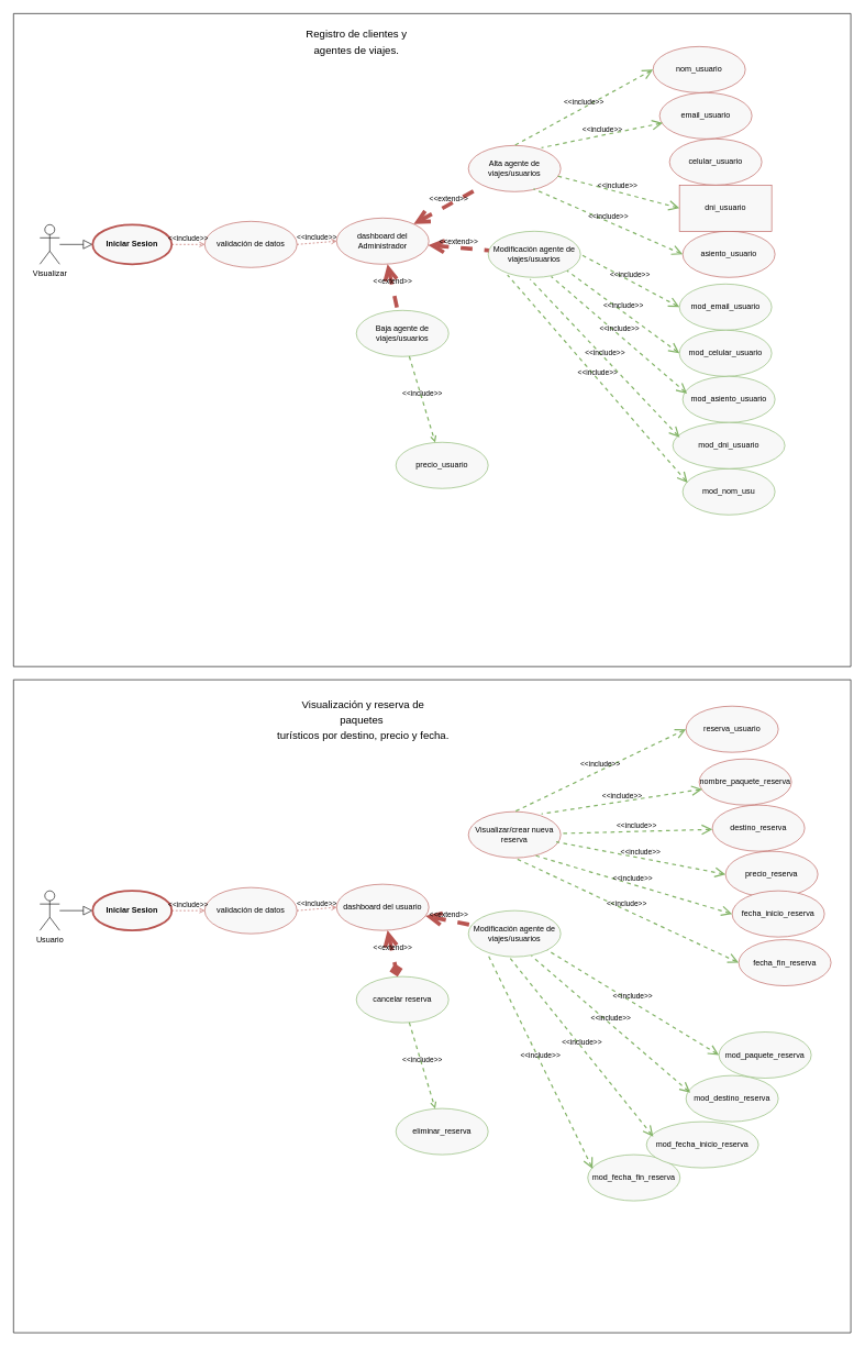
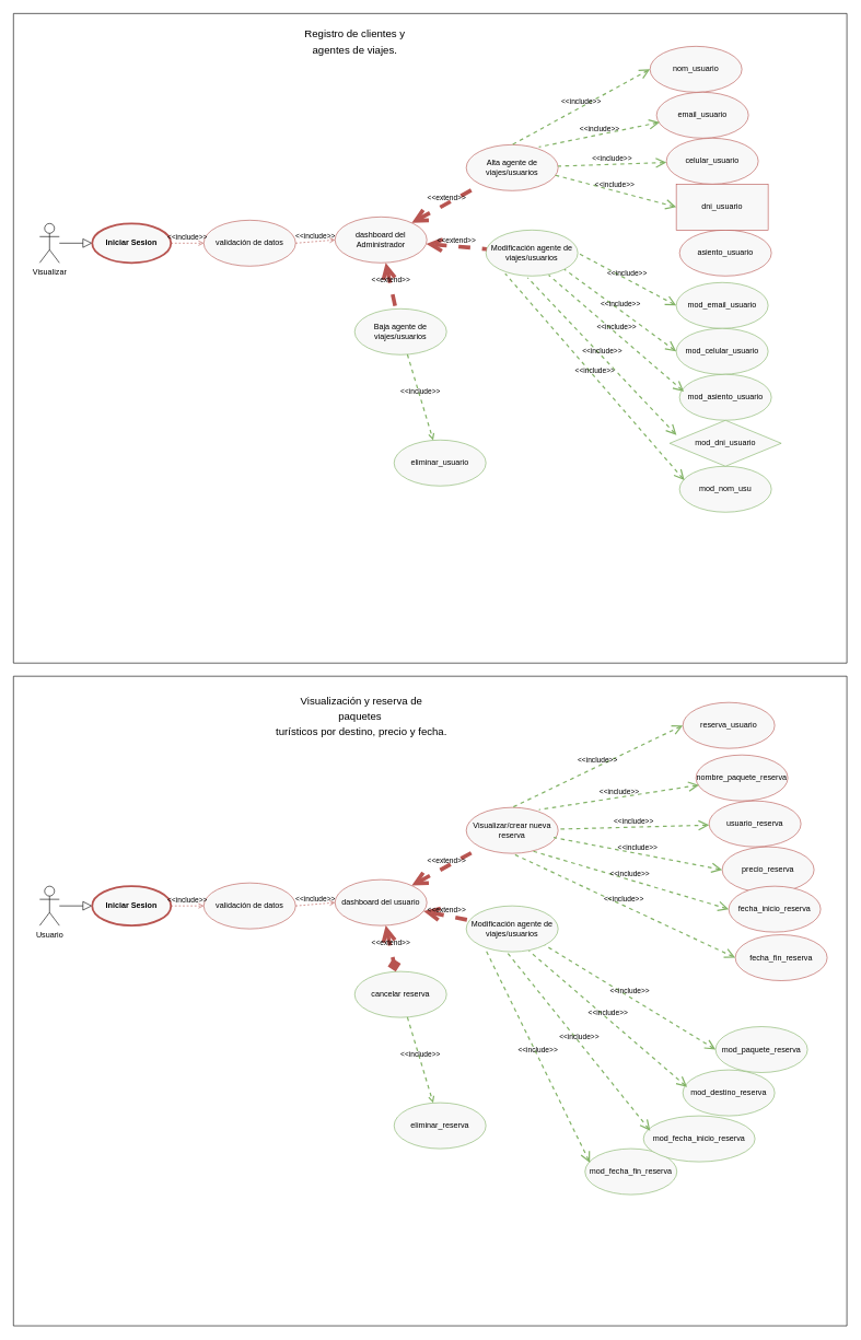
+ <mxCell id="35" value="&amp;lt;&amp;lt;include&amp;gt;&amp;gt;" style="edgeStyle=none;html=1;startArrow=open;endArrow=none;startSize=12;verticalAlign=bottom;dashed=1;labelBackgroundColor=none;rounded=0;fillColor=#F8F8F8;strokeColor=#82b366;strokeWidth=2;" edge="1" parent="1" source="10" target="23"><mxGeometry width="160" relative="1" as="geometry"><mxPoint x="1010" y="260" as="sourcePoint" /><mxPoint x="860" y="180" as="targetPoint" /></mxGeometry></mxCell>
- <mxCell id="36" value="&amp;lt;&amp;lt;include&amp;gt;&amp;gt;" style="edgeStyle=none;html=1;startArrow=open;endArrow=none;startSize=12;verticalAlign=bottom;dashed=1;labelBackgroundColor=none;rounded=0;fillColor=#F8F8F8;strokeColor=#82b366;strokeWidth=2;entryX=0.706;entryY=0.94;entryDx=0;entryDy=0;exitX=0;exitY=0.5;exitDx=0;exitDy=0;entryPerimeter=0;" edge="1" parent="1" source="2" target="23"><mxGeometry width="160" relative="1" as="geometry"><mxPoint x="1000" y="360" as="sourcePoint" /><mxPoint x="850" y="280" as="targetPoint" /></mxGeometry></mxCell>
- <mxCell id="7" value="mod_dni_usuario" style="ellipse;whiteSpace=wrap;html=1;fillColor=#F8F8F8;strokeColor=#82b366;" vertex="1" parent="1"><mxGeometry x="1020" y="640" width="170" height="70" as="geometry" /></mxCell>
+ <mxCell id="7" value="mod_dni_usuario" style="rhombus;whiteSpace=wrap;html=1;fillColor=#F8F8F8;strokeColor=#82b366;" vertex="1" parent="1"><mxGeometry x="1020" y="640" width="170" height="70" as="geometry" /></mxCell>
- <mxCell id="20" value="precio_usuario" style="ellipse;whiteSpace=wrap;html=1;fillColor=#F8F8F8;strokeColor=#82b366;" vertex="1" parent="14"><mxGeometry x="580" y="650" width="140" height="70" as="geometry" /></mxCell>
+ <mxCell id="20" value="eliminar_usuario" style="ellipse;whiteSpace=wrap;html=1;fillColor=#F8F8F8;strokeColor=#82b366;" vertex="1" parent="14"><mxGeometry x="580" y="650" width="140" height="70" as="geometry" /></mxCell>
- <mxCell id="60" value="destino_reserva" style="ellipse;whiteSpace=wrap;html=1;fillColor=#F8F8F8;strokeColor=#b85450;" vertex="1" parent="41"><mxGeometry x="1060" y="190" width="140" height="70" as="geometry" /></mxCell>
+ <mxCell id="60" value="usuario_reserva" style="ellipse;whiteSpace=wrap;html=1;fillColor=#F8F8F8;strokeColor=#b85450;" vertex="1" parent="41"><mxGeometry x="1060" y="190" width="140" height="70" as="geometry" /></mxCell>
+ <mxCell id="51" value="&amp;lt;&amp;lt;extend&amp;gt;&amp;gt;" style="edgeStyle=none;html=1;startArrow=open;endArrow=none;startSize=12;verticalAlign=bottom;dashed=1;labelBackgroundColor=none;rounded=0;fillColor=#F8F0ED;strokeColor=#b85450;strokeWidth=6;" edge="1" parent="41" source="45" target="50"><mxGeometry width="160" relative="1" as="geometry"><mxPoint x="460" y="470" as="sourcePoint" /><mxPoint x="620" y="470" as="targetPoint" /></mxGeometry></mxCell>
